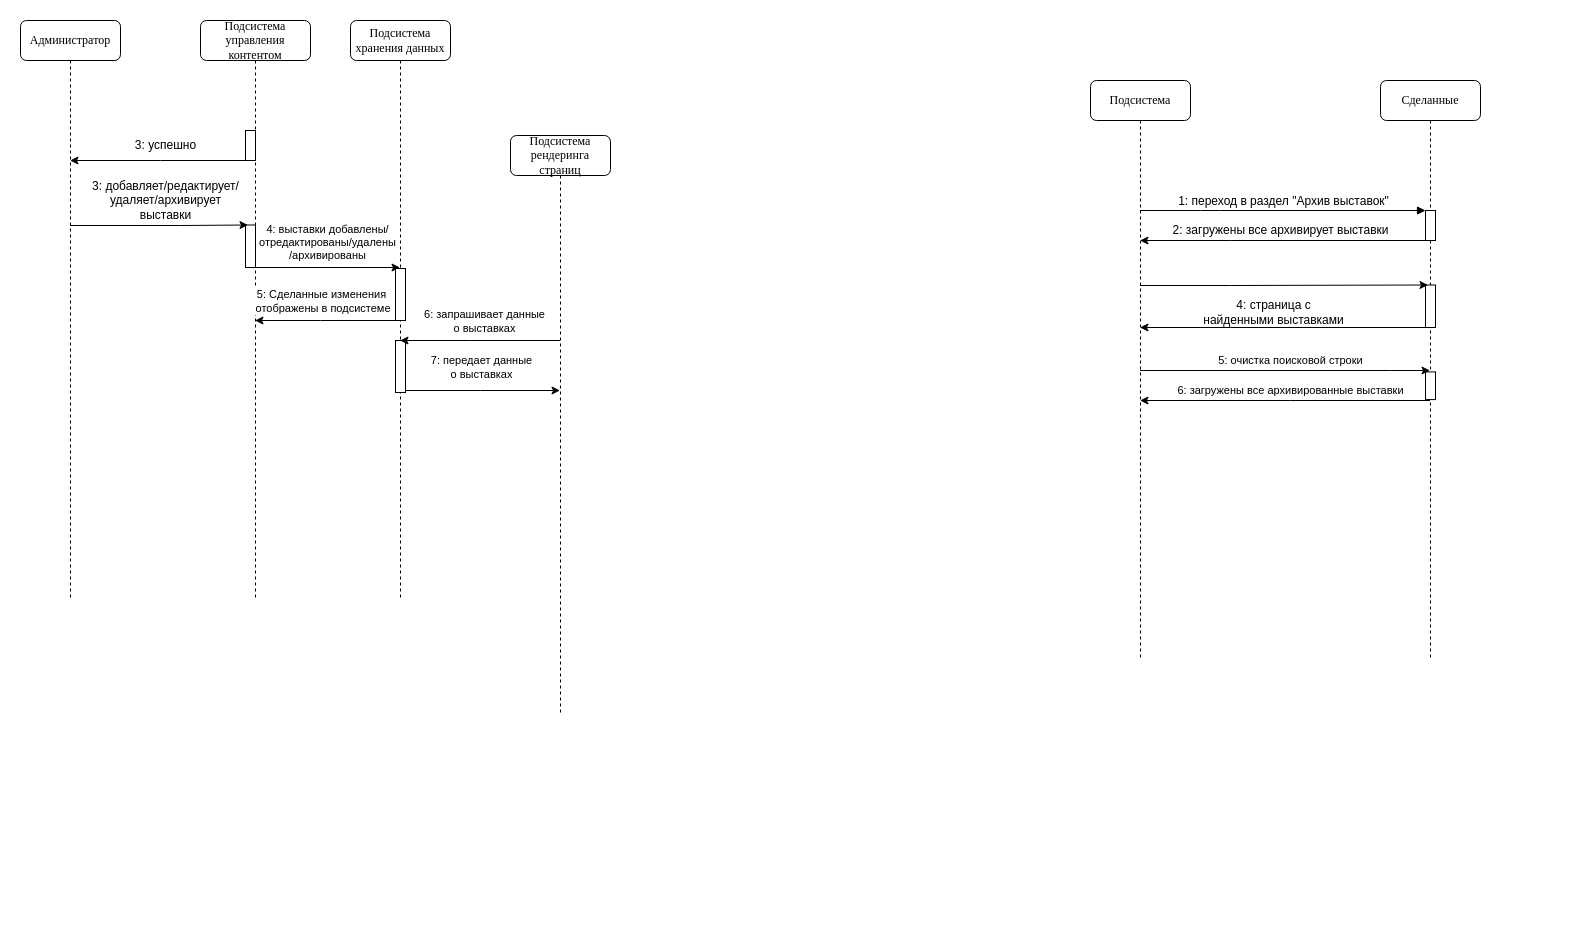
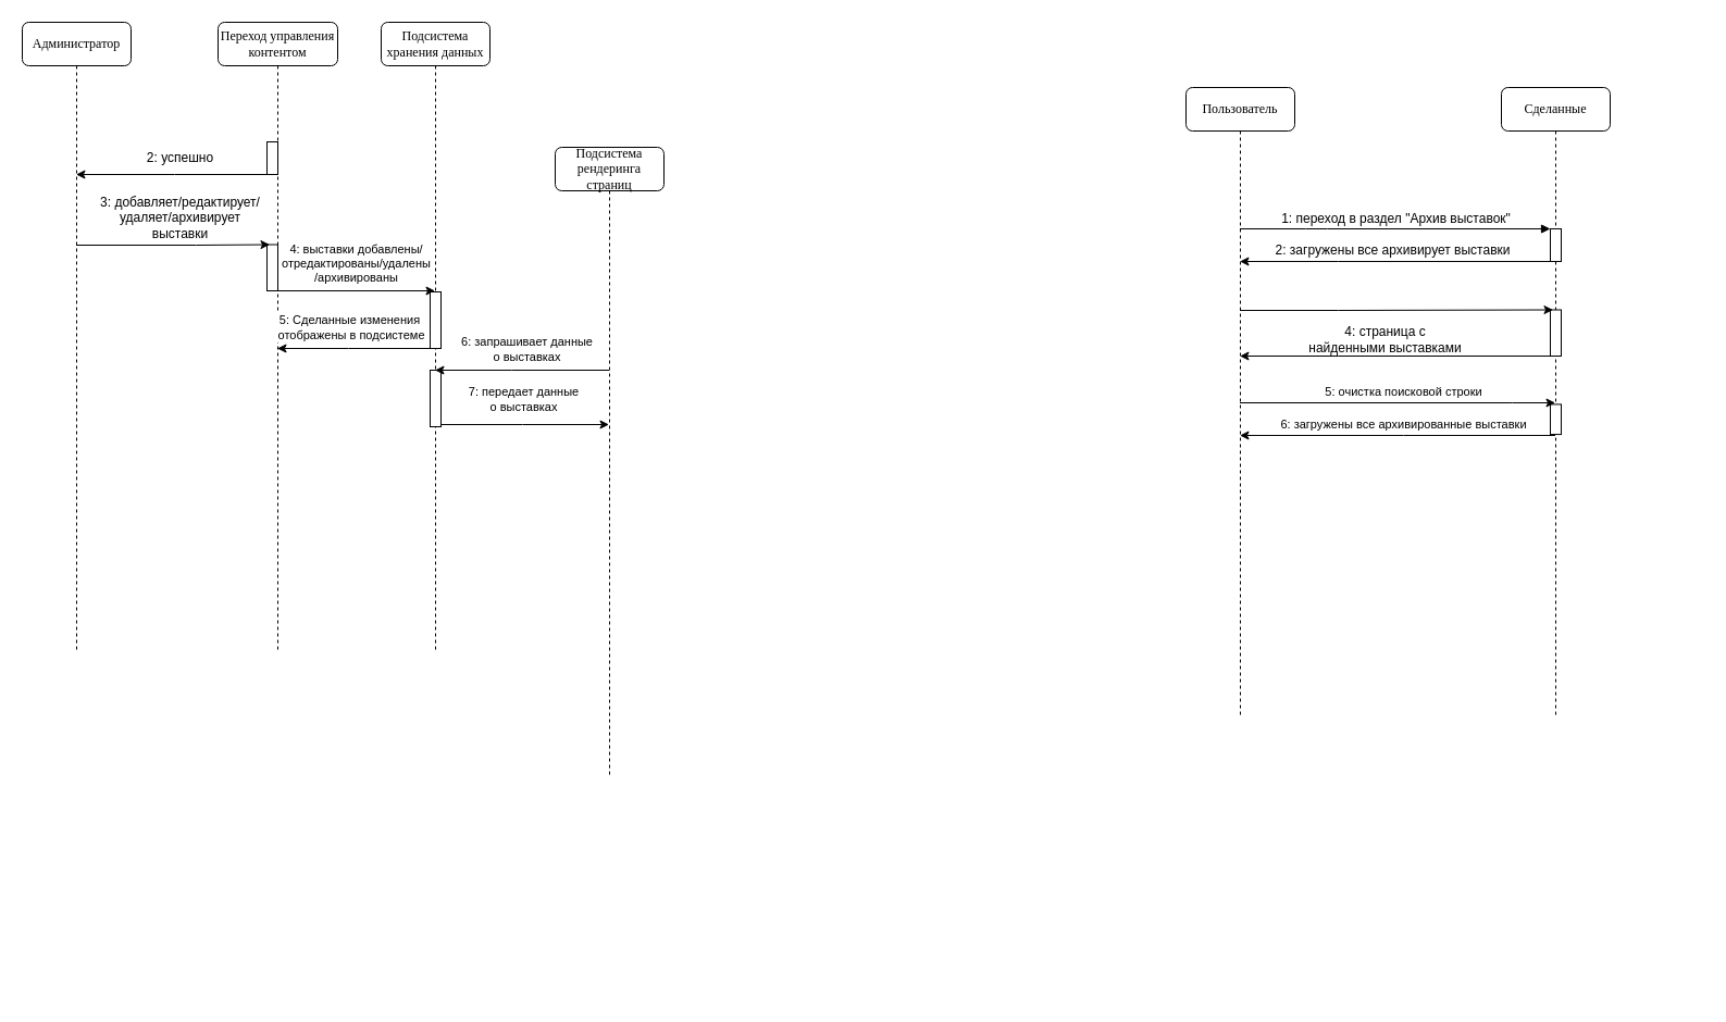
- <mxCell id="4" value="Подсистема управления контентом" style="shape=umlLifeline;perimeter=lifelinePerimeter;whiteSpace=wrap;html=1;container=1;collapsible=0;recursiveResize=0;outlineConnect=0;rounded=1;shadow=0;comic=0;labelBackgroundColor=none;strokeWidth=1;fontFamily=Verdana;fontSize=12;align=center;" vertex="1" parent="1"><mxGeometry x="200" y="20" width="110" height="580" as="geometry" /></mxCell>
+ <mxCell id="4" value="Переход управления контентом" style="shape=umlLifeline;perimeter=lifelinePerimeter;whiteSpace=wrap;html=1;container=1;collapsible=0;recursiveResize=0;outlineConnect=0;rounded=1;shadow=0;comic=0;labelBackgroundColor=none;strokeWidth=1;fontFamily=Verdana;fontSize=12;align=center;" vertex="1" parent="1"><mxGeometry x="200" y="20" width="110" height="580" as="geometry" /></mxCell>
- <mxCell id="28" value="Подсистема" style="shape=umlLifeline;perimeter=lifelinePerimeter;whiteSpace=wrap;html=1;container=1;collapsible=0;recursiveResize=0;outlineConnect=0;rounded=1;shadow=0;comic=0;labelBackgroundColor=none;strokeWidth=1;fontFamily=Verdana;fontSize=12;align=center;" vertex="1" parent="1"><mxGeometry x="1090" y="80" width="100" height="580" as="geometry" /></mxCell>
+ <mxCell id="28" value="Пользователь" style="shape=umlLifeline;perimeter=lifelinePerimeter;whiteSpace=wrap;html=1;container=1;collapsible=0;recursiveResize=0;outlineConnect=0;rounded=1;shadow=0;comic=0;labelBackgroundColor=none;strokeWidth=1;fontFamily=Verdana;fontSize=12;align=center;" vertex="1" parent="1"><mxGeometry x="1090" y="80" width="100" height="580" as="geometry" /></mxCell>
- <mxCell id="9" value="3: успешно" style="text;html=1;align=center;verticalAlign=middle;resizable=0;points=[];autosize=1;strokeColor=none;fillColor=none;" vertex="1" parent="1"><mxGeometry x="125" y="130" width="80" height="30" as="geometry" /></mxCell>
+ <mxCell id="9" value="2: успешно" style="text;html=1;align=center;verticalAlign=middle;resizable=0;points=[];autosize=1;strokeColor=none;fillColor=none;" vertex="1" parent="1"><mxGeometry x="125" y="130" width="80" height="30" as="geometry" /></mxCell>
